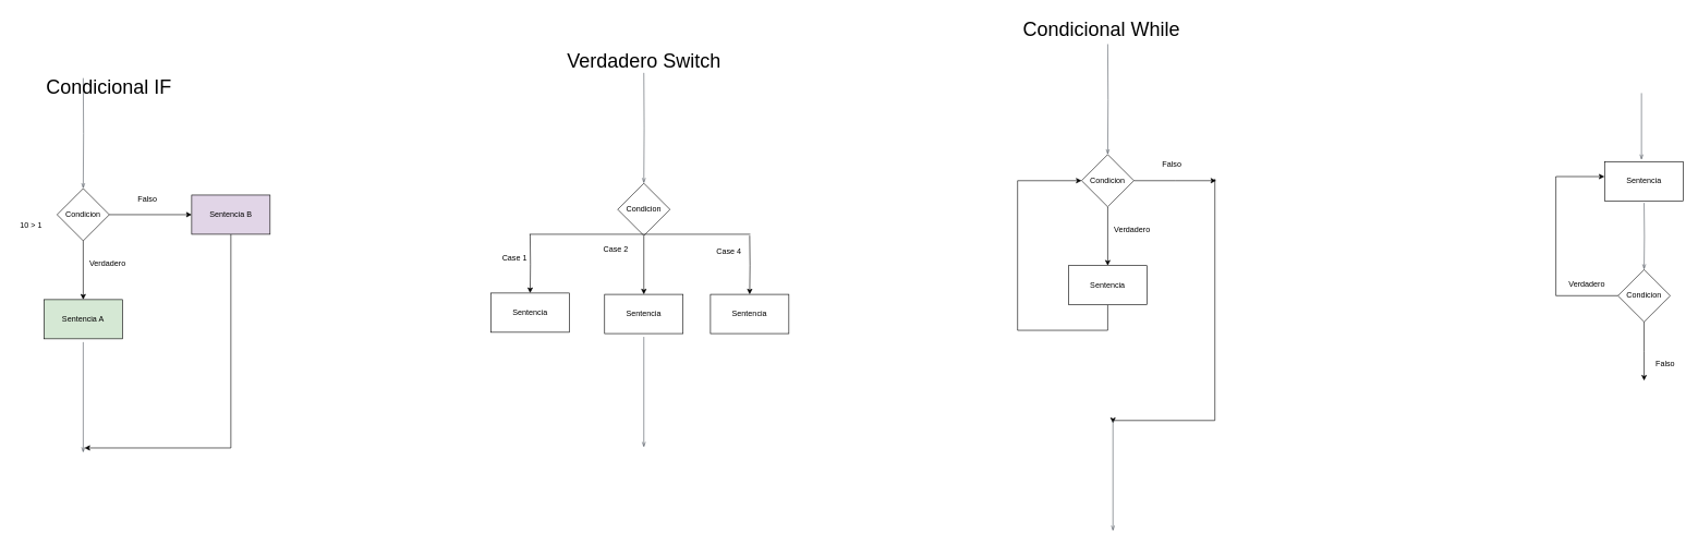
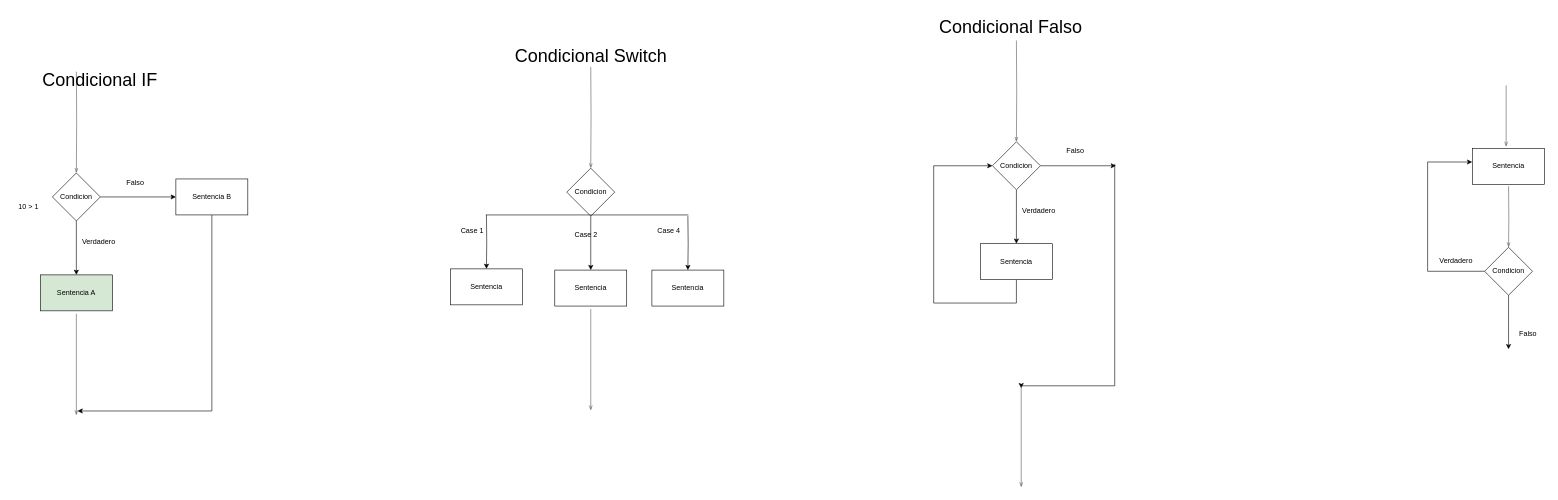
- <mxCell id="27" value="Condicional While" style="text;html=1;align=center;verticalAlign=middle;resizable=0;points=[];autosize=1;strokeColor=none;fillColor=none;fontSize=30;" vertex="1" parent="1"><mxGeometry x="1555" y="20" width="258" height="48" as="geometry" /></mxCell>
+ <mxCell id="27" value="Condicional Falso" style="text;html=1;align=center;verticalAlign=middle;resizable=0;points=[];autosize=1;strokeColor=none;fillColor=none;fontSize=30;" vertex="1" parent="1"><mxGeometry x="1555" y="20" width="258" height="48" as="geometry" /></mxCell>
- <mxCell id="13" value="Verdadero Switch" style="text;html=1;align=center;verticalAlign=middle;resizable=0;points=[];autosize=1;strokeColor=none;fillColor=none;fontSize=30;" vertex="1" parent="1"><mxGeometry x="848.5" y="69" width="271" height="48" as="geometry" /></mxCell>
+ <mxCell id="13" value="Condicional Switch" style="text;html=1;align=center;verticalAlign=middle;resizable=0;points=[];autosize=1;strokeColor=none;fillColor=none;fontSize=30;" vertex="1" parent="1"><mxGeometry x="848.5" y="69" width="271" height="48" as="geometry" /></mxCell>
- <mxCell id="6" value="Sentencia B" style="whiteSpace=wrap;html=1;fillColor=#e1d5e7;" vertex="1" parent="1"><mxGeometry x="292" y="298" width="120" height="60" as="geometry" /></mxCell>
+ <mxCell id="6" value="Sentencia B" style="whiteSpace=wrap;html=1;" vertex="1" parent="1"><mxGeometry x="292" y="298" width="120" height="60" as="geometry" /></mxCell>
- <mxCell id="25" value="Case 2" style="text;html=1;align=center;verticalAlign=middle;resizable=0;points=[];autosize=1;strokeColor=none;fillColor=none;" vertex="1" parent="1"><mxGeometry x="913" y="369" width="56" height="26" as="geometry" /></mxCell>
+ <mxCell id="25" value="Case 2" style="text;html=1;align=center;verticalAlign=middle;resizable=0;points=[];autosize=1;strokeColor=none;fillColor=none;" vertex="1" parent="1"><mxGeometry x="948" y="379" width="56" height="26" as="geometry" /></mxCell>
- <mxCell id="24" value="Case 1" style="text;html=1;align=center;verticalAlign=middle;resizable=0;points=[];autosize=1;strokeColor=none;fillColor=none;" vertex="1" parent="1"><mxGeometry x="758" y="382" width="56" height="26" as="geometry" /></mxCell>
+ <mxCell id="24" value="Case 1" style="text;html=1;align=center;verticalAlign=middle;resizable=0;points=[];autosize=1;strokeColor=none;fillColor=none;" vertex="1" parent="1"><mxGeometry x="758" y="372" width="56" height="26" as="geometry" /></mxCell>
